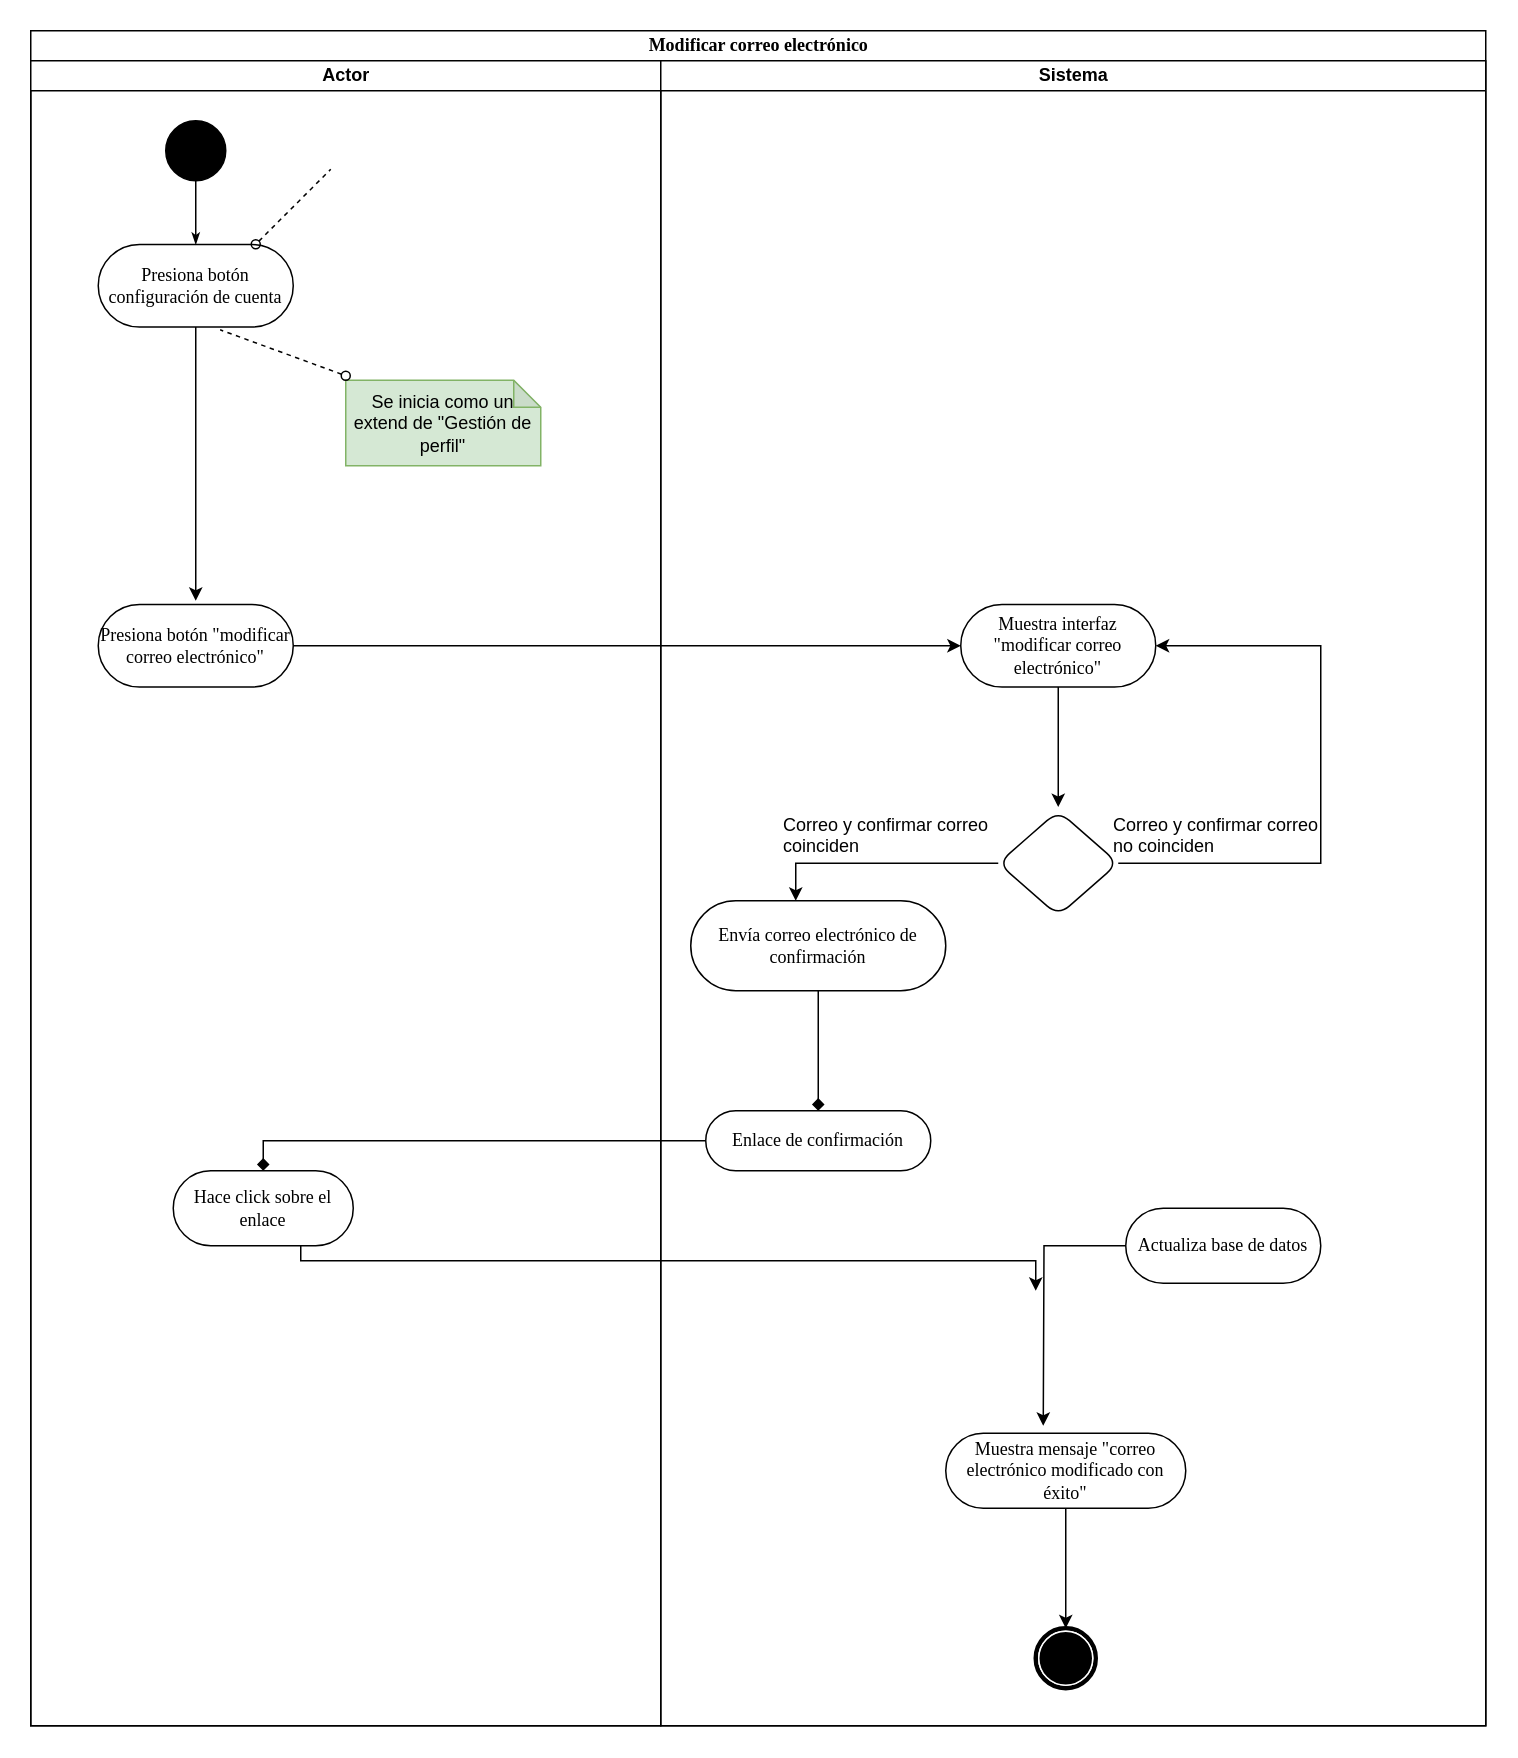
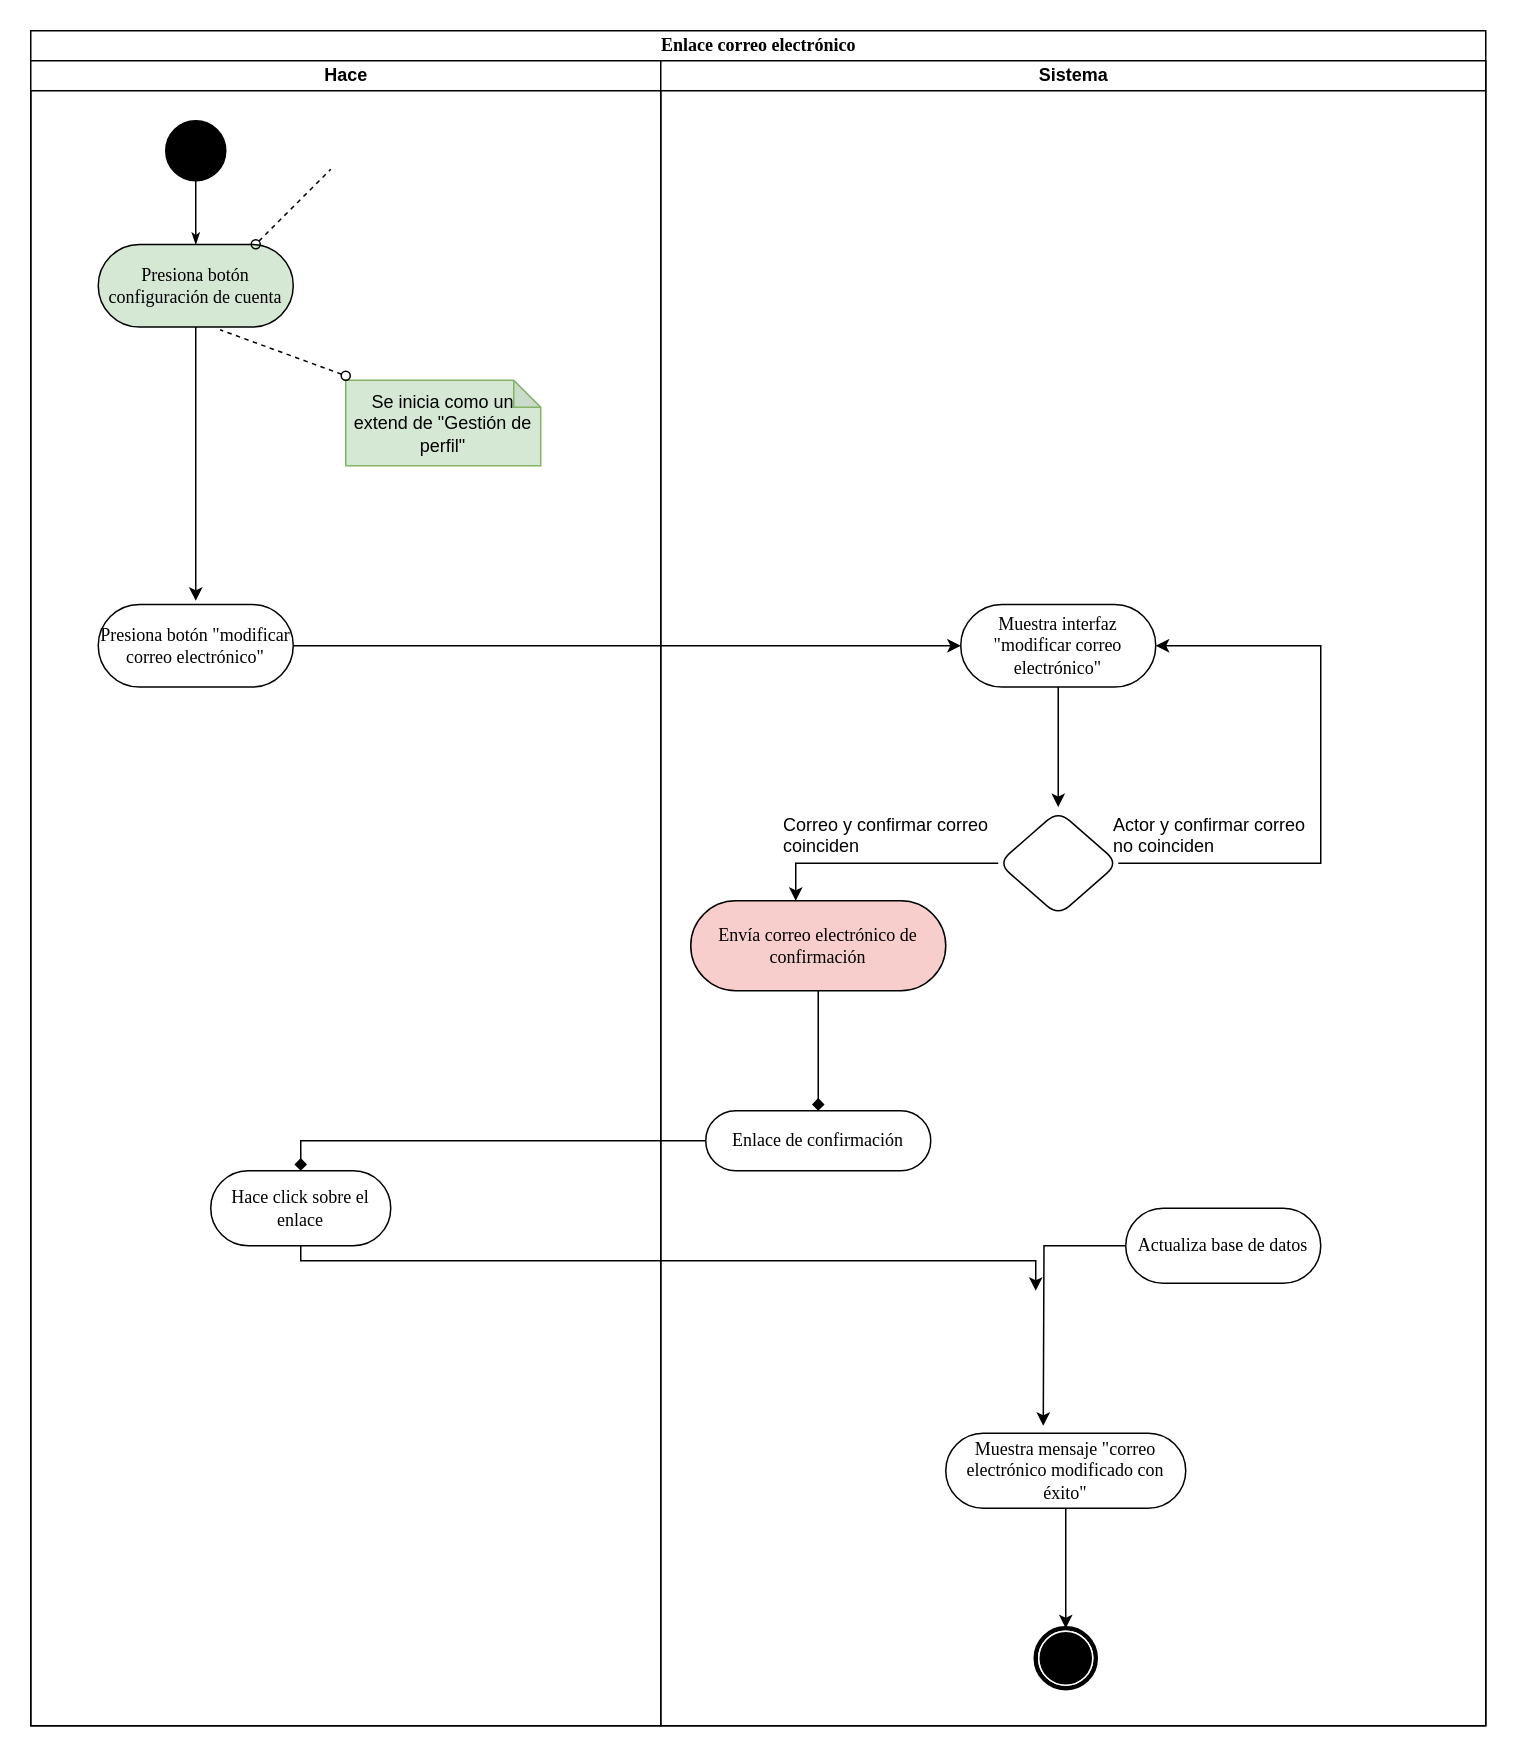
- <mxCell id="2" value="Modificar correo electrónico" style="swimlane;html=1;childLayout=stackLayout;startSize=20;rounded=0;shadow=0;comic=0;labelBackgroundColor=none;strokeColor=#000000;strokeWidth=1;fillColor=#ffffff;fontFamily=Verdana;fontSize=12;fontColor=#000000;align=center;" parent="1" vertex="1"><mxGeometry x="20" y="20" width="970" height="1130" as="geometry" /></mxCell>
+ <mxCell id="2" value="Enlace correo electrónico" style="swimlane;html=1;childLayout=stackLayout;startSize=20;rounded=0;shadow=0;comic=0;labelBackgroundColor=none;strokeColor=#000000;strokeWidth=1;fillColor=#ffffff;fontFamily=Verdana;fontSize=12;fontColor=#000000;align=center;" parent="1" vertex="1"><mxGeometry x="20" y="20" width="970" height="1130" as="geometry" /></mxCell>
- <mxCell id="3" value="Actor" style="swimlane;html=1;startSize=20;" parent="2" vertex="1"><mxGeometry y="20" width="420" height="1110" as="geometry" /></mxCell>
+ <mxCell id="3" value="Hace" style="swimlane;html=1;startSize=20;" parent="2" vertex="1"><mxGeometry y="20" width="420" height="1110" as="geometry" /></mxCell>
- <mxCell id="6" value="Presiona botón configuración de cuenta" style="rounded=1;whiteSpace=wrap;html=1;shadow=0;comic=0;labelBackgroundColor=none;strokeColor=#000000;strokeWidth=1;fillColor=#ffffff;fontFamily=Verdana;fontSize=12;fontColor=#000000;align=center;arcSize=50;" parent="3" vertex="1"><mxGeometry x="45" y="122.5" width="130" height="55" as="geometry" /></mxCell>
+ <mxCell id="6" value="Presiona botón configuración de cuenta" style="rounded=1;whiteSpace=wrap;html=1;shadow=0;comic=0;labelBackgroundColor=none;strokeColor=#000000;strokeWidth=1;fillColor=#d5e8d4;fontFamily=Verdana;fontSize=12;fontColor=#000000;align=center;arcSize=50;" parent="3" vertex="1"><mxGeometry x="45" y="122.5" width="130" height="55" as="geometry" /></mxCell>
- <mxCell id="27" value="Correo y confirmar correo&lt;br&gt;no coinciden&lt;br&gt;" style="text;html=1;resizable=0;points=[];autosize=1;align=left;verticalAlign=top;spacingTop=-4;" vertex="1" parent="12"><mxGeometry x="300" y="500" width="150" height="30" as="geometry" /></mxCell>
+ <mxCell id="27" value="Actor y confirmar correo&lt;br&gt;no coinciden&lt;br&gt;" style="text;html=1;resizable=0;points=[];autosize=1;align=left;verticalAlign=top;spacingTop=-4;" vertex="1" parent="12"><mxGeometry x="300" y="500" width="150" height="30" as="geometry" /></mxCell>
- <mxCell id="23" value="Envía correo electrónico de confirmación" style="rounded=1;whiteSpace=wrap;html=1;shadow=0;comic=0;labelBackgroundColor=none;strokeColor=#000000;strokeWidth=1;fillColor=#ffffff;fontFamily=Verdana;fontSize=12;fontColor=#000000;align=center;arcSize=50;" parent="12" vertex="1"><mxGeometry x="20" y="560" width="170" height="60" as="geometry" /></mxCell>
+ <mxCell id="23" value="Envía correo electrónico de confirmación" style="rounded=1;whiteSpace=wrap;html=1;shadow=0;comic=0;labelBackgroundColor=none;strokeColor=#000000;strokeWidth=1;fillColor=#f8cecc;fontFamily=Verdana;fontSize=12;fontColor=#000000;align=center;arcSize=50;" parent="12" vertex="1"><mxGeometry x="20" y="560" width="170" height="60" as="geometry" /></mxCell>
- <mxCell id="8" value="Hace click sobre el enlace" style="rounded=1;whiteSpace=wrap;html=1;shadow=0;comic=0;labelBackgroundColor=none;strokeColor=#000000;strokeWidth=1;fillColor=#ffffff;fontFamily=Verdana;fontSize=12;fontColor=#000000;align=center;arcSize=50;" parent="3" vertex="1"><mxGeometry x="95" y="740" width="120" height="50" as="geometry" /></mxCell>
+ <mxCell id="8" value="Hace click sobre el enlace" style="rounded=1;whiteSpace=wrap;html=1;shadow=0;comic=0;labelBackgroundColor=none;strokeColor=#000000;strokeWidth=1;fillColor=#ffffff;fontFamily=Verdana;fontSize=12;fontColor=#000000;align=center;arcSize=50;" parent="3" vertex="1"><mxGeometry x="120" y="740" width="120" height="50" as="geometry" /></mxCell>
